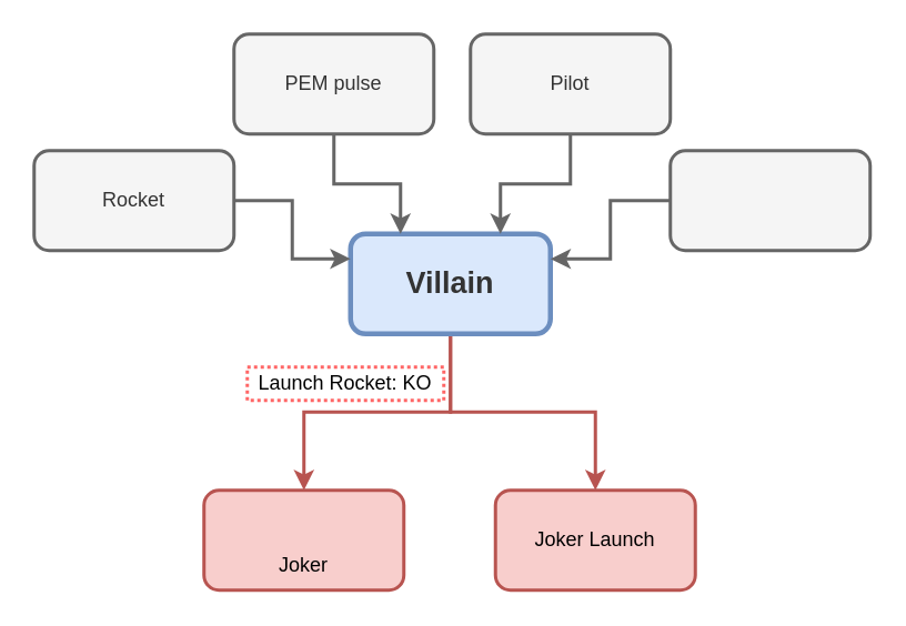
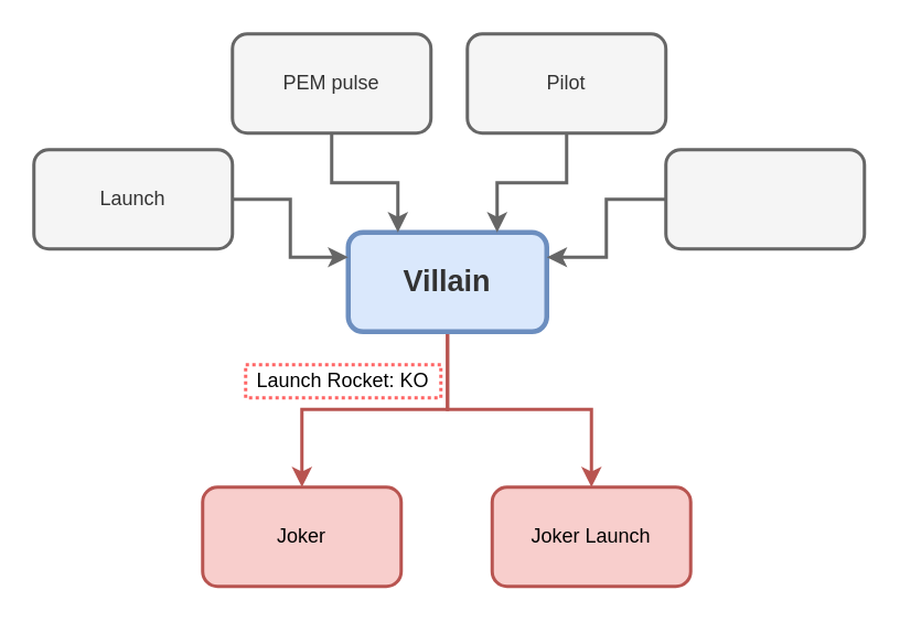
- <mxCell id="8" value="Rocket" style="text;html=1;align=center;verticalAlign=middle;whiteSpace=wrap;rounded=0;fontColor=#333333;strokeWidth=2;" parent="1" vertex="1"><mxGeometry x="30" y="110" width="100" height="20" as="geometry" /></mxCell>
+ <mxCell id="8" value="Launch" style="text;html=1;align=center;verticalAlign=middle;whiteSpace=wrap;rounded=0;fontColor=#333333;strokeWidth=2;" parent="1" vertex="1"><mxGeometry x="30" y="110" width="100" height="20" as="geometry" /></mxCell>
- <mxCell id="13" value="Joker" style="text;html=1;align=center;verticalAlign=middle;whiteSpace=wrap;rounded=0;strokeWidth=2;" parent="1" vertex="1"><mxGeometry x="132" y="329" width="100" height="20" as="geometry" /></mxCell>
+ <mxCell id="13" value="Joker" style="text;html=1;align=center;verticalAlign=middle;whiteSpace=wrap;rounded=0;strokeWidth=2;" parent="1" vertex="1"><mxGeometry x="132" y="314" width="100" height="20" as="geometry" /></mxCell>
